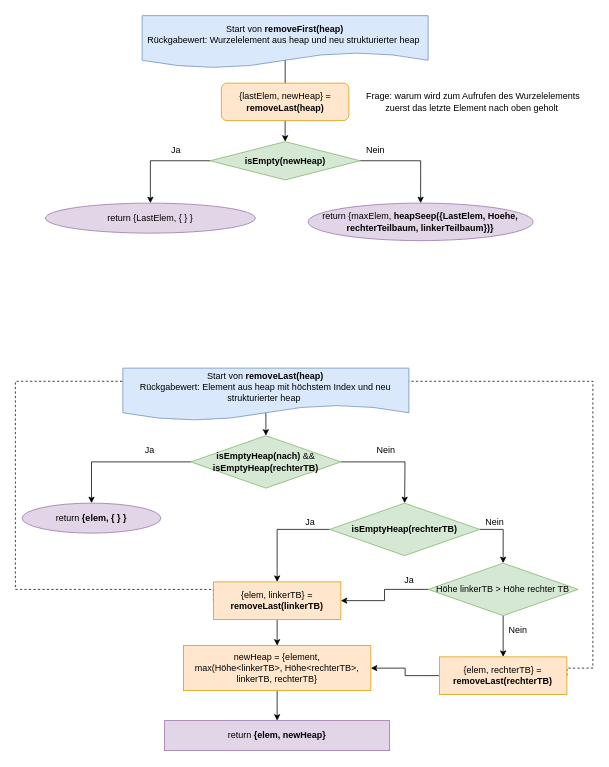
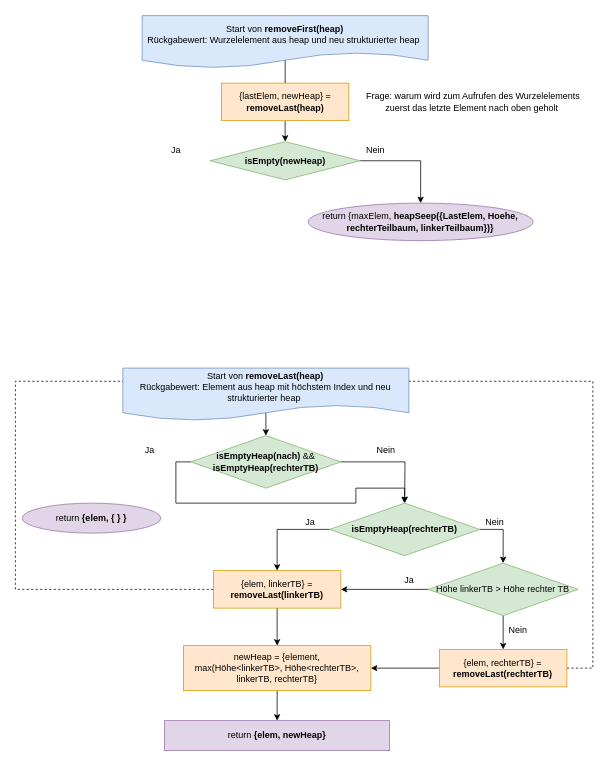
- <mxCell id="6" value="{lastElem, newHeap} = &lt;b&gt;removeLast(heap)&lt;/b&gt;" style="whiteSpace=wrap;html=1;fillColor=#ffe6cc;strokeColor=#d79b00;rounded=1;" parent="1" vertex="1"><mxGeometry x="294.69" y="110" width="170" height="50" as="geometry" /></mxCell>
+ <mxCell id="6" value="{lastElem, newHeap} = &lt;b&gt;removeLast(heap)&lt;/b&gt;" style="rounded=0;whiteSpace=wrap;html=1;fillColor=#ffe6cc;strokeColor=#d79b00;" parent="1" vertex="1"><mxGeometry x="294.69" y="110" width="170" height="50" as="geometry" /></mxCell>
- <mxCell id="35" style="edgeStyle=orthogonalEdgeStyle;rounded=0;orthogonalLoop=1;jettySize=auto;html=1;exitX=0;exitY=0.5;exitDx=0;exitDy=0;entryX=0.5;entryY=0;entryDx=0;entryDy=0;" parent="1" source="36" target="37" edge="1"><mxGeometry relative="1" as="geometry" /></mxCell>
- <mxCell id="37" value="return {LastElem, { } }" style="ellipse;whiteSpace=wrap;html=1;rounded=0;fillColor=#e1d5e7;strokeColor=#9673a6;" parent="1" vertex="1"><mxGeometry x="60" y="270" width="280" height="40" as="geometry" /></mxCell>
- <mxCell id="9" style="edgeStyle=orthogonalEdgeStyle;rounded=0;orthogonalLoop=1;jettySize=auto;html=1;exitX=0;exitY=0.5;exitDx=0;exitDy=0;entryX=0.5;entryY=0;entryDx=0;entryDy=0;" parent="1" source="11" target="14" edge="1"><mxGeometry relative="1" as="geometry" /></mxCell>
+ <mxCell id="9" style="edgeStyle=orthogonalEdgeStyle;rounded=0;orthogonalLoop=1;jettySize=auto;html=1;exitX=0;exitY=0.5;exitDx=0;exitDy=0;" parent="1" source="11" target="18" edge="1"><mxGeometry relative="1" as="geometry" /></mxCell>
- <mxCell id="21" value="{elem, linkerTB} = &lt;b&gt;removeLast(linkerTB)&lt;/b&gt;" style="rounded=0;whiteSpace=wrap;html=1;fillColor=#ffe6cc;strokeColor=#d79b00;" parent="1" vertex="1"><mxGeometry x="284" y="775" width="170" height="50" as="geometry" /></mxCell>
+ <mxCell id="21" value="{elem, linkerTB} = &lt;b&gt;removeLast(linkerTB)&lt;/b&gt;" style="rounded=0;whiteSpace=wrap;html=1;fillColor=#ffe6cc;strokeColor=#d79b00;" parent="1" vertex="1"><mxGeometry x="284" y="760" width="170" height="50" as="geometry" /></mxCell>
- <mxCell id="27" value="{elem, rechterTB} = &lt;b&gt;removeLast(rechterTB)&lt;/b&gt;" style="rounded=0;whiteSpace=wrap;html=1;fillColor=#ffe6cc;strokeColor=#d79b00;" parent="1" vertex="1"><mxGeometry x="585.37" y="875" width="170" height="50" as="geometry" /></mxCell>
+ <mxCell id="27" value="{elem, rechterTB} = &lt;b&gt;removeLast(rechterTB)&lt;/b&gt;" style="rounded=0;whiteSpace=wrap;html=1;fillColor=#ffe6cc;strokeColor=#d79b00;" parent="1" vertex="1"><mxGeometry x="585.37" y="865" width="170" height="50" as="geometry" /></mxCell>
